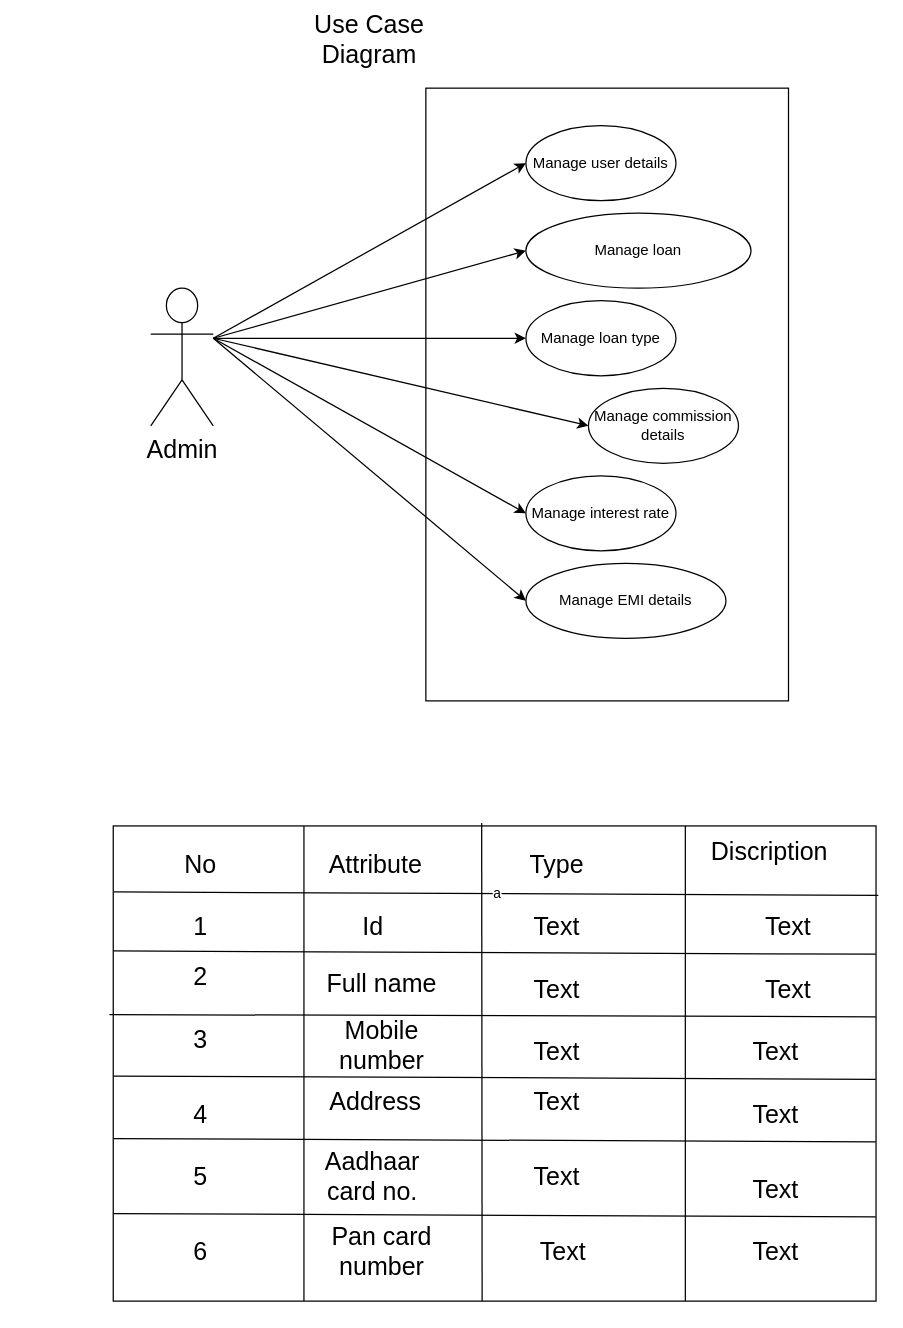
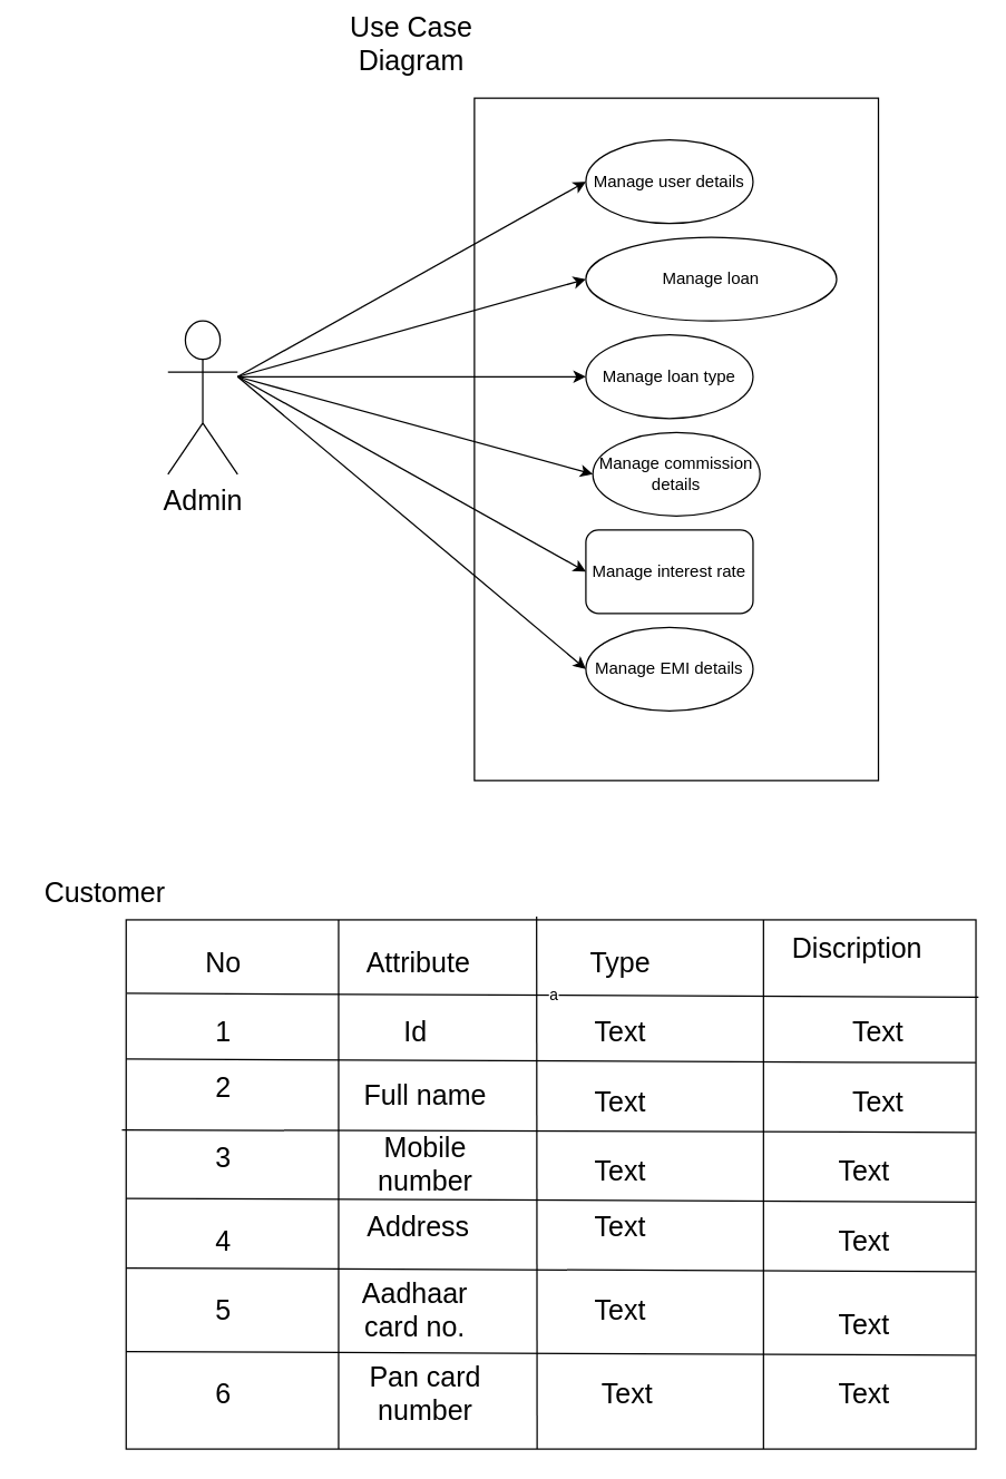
- <mxCell id="16" value="Manage commission&lt;br&gt;details" style="ellipse;whiteSpace=wrap;html=1;" parent="1" vertex="1"><mxGeometry x="470" y="310" width="120" height="60" as="geometry" /></mxCell>
+ <mxCell id="16" value="Manage commission&lt;br&gt;details" style="ellipse;whiteSpace=wrap;html=1;" parent="1" vertex="1"><mxGeometry x="425" y="310" width="120" height="60" as="geometry" /></mxCell>
- <mxCell id="7" value="Manage interest rate" style="ellipse;whiteSpace=wrap;html=1;" parent="1" vertex="1"><mxGeometry x="420" y="380" width="120" height="60" as="geometry" /></mxCell>
+ <mxCell id="7" value="Manage interest rate" style="whiteSpace=wrap;html=1;rounded=1;" parent="1" vertex="1"><mxGeometry x="420" y="380" width="120" height="60" as="geometry" /></mxCell>
- <mxCell id="8" value="Manage EMI details" style="ellipse;whiteSpace=wrap;html=1;" parent="1" vertex="1"><mxGeometry x="420" y="450" width="160" height="60" as="geometry" /></mxCell>
+ <mxCell id="8" value="Manage EMI details" style="ellipse;whiteSpace=wrap;html=1;" parent="1" vertex="1"><mxGeometry x="420" y="450" width="120" height="60" as="geometry" /></mxCell>
+ <mxCell id="29" value="Customer" style="text;html=1;strokeColor=none;fillColor=none;align=center;verticalAlign=middle;whiteSpace=wrap;rounded=0;fontSize=20;" parent="1" vertex="1"><mxGeometry x="20" y="630" width="110" height="20" as="geometry" /></mxCell>
